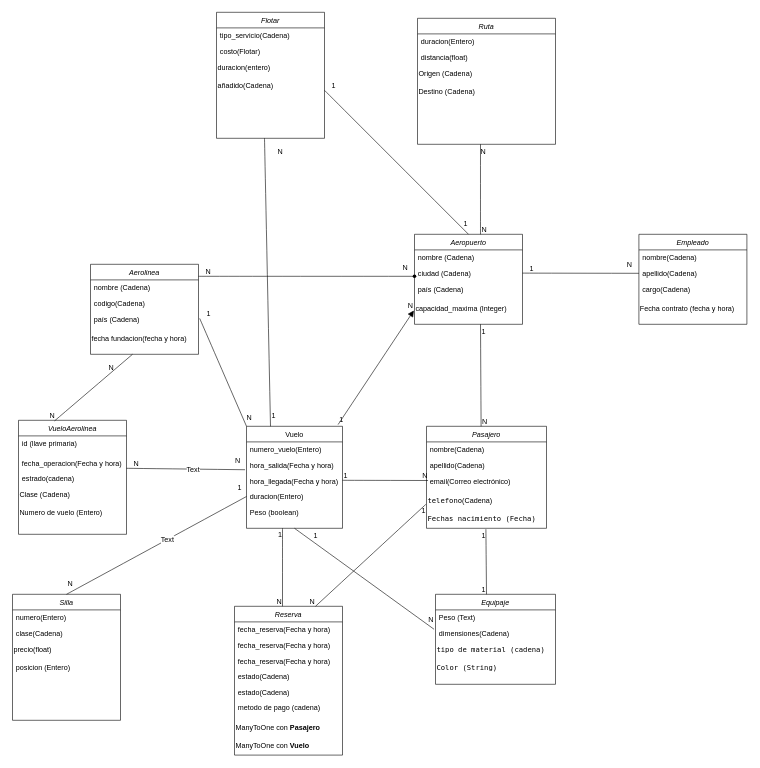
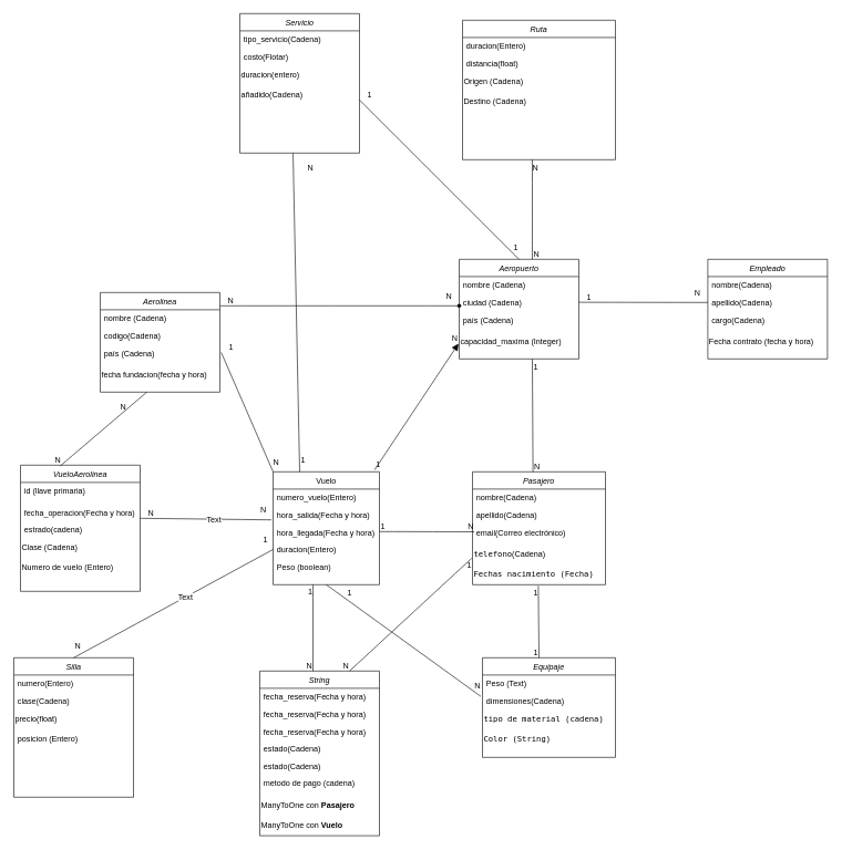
- <mxCell id="60" value="Flotar" style="swimlane;fontStyle=2;align=center;verticalAlign=top;childLayout=stackLayout;horizontal=1;startSize=26;horizontalStack=0;resizeParent=1;resizeLast=0;collapsible=1;marginBottom=0;rounded=0;shadow=0;strokeWidth=1;" parent="1" vertex="1"><mxGeometry x="360" y="20" width="180" height="210" as="geometry"><mxRectangle x="210" y="120" width="160" height="26" as="alternateBounds" /></mxGeometry></mxCell>
+ <mxCell id="60" value="Servicio" style="swimlane;fontStyle=2;align=center;verticalAlign=top;childLayout=stackLayout;horizontal=1;startSize=26;horizontalStack=0;resizeParent=1;resizeLast=0;collapsible=1;marginBottom=0;rounded=0;shadow=0;strokeWidth=1;" parent="1" vertex="1"><mxGeometry x="360" y="20" width="180" height="210" as="geometry"><mxRectangle x="210" y="120" width="160" height="26" as="alternateBounds" /></mxGeometry></mxCell>
- <mxCell id="38" value="Reserva" style="swimlane;fontStyle=2;align=center;verticalAlign=top;childLayout=stackLayout;horizontal=1;startSize=26;horizontalStack=0;resizeParent=1;resizeLast=0;collapsible=1;marginBottom=0;rounded=0;shadow=0;strokeWidth=1;" parent="1" vertex="1"><mxGeometry x="390" y="1010" width="180" height="248" as="geometry"><mxRectangle x="210" y="120" width="160" height="26" as="alternateBounds" /></mxGeometry></mxCell>
+ <mxCell id="38" value="String" style="swimlane;fontStyle=2;align=center;verticalAlign=top;childLayout=stackLayout;horizontal=1;startSize=26;horizontalStack=0;resizeParent=1;resizeLast=0;collapsible=1;marginBottom=0;rounded=0;shadow=0;strokeWidth=1;" parent="1" vertex="1"><mxGeometry x="390" y="1010" width="180" height="248" as="geometry"><mxRectangle x="210" y="120" width="160" height="26" as="alternateBounds" /></mxGeometry></mxCell>
